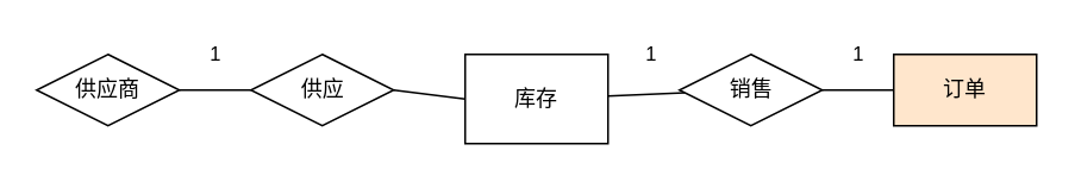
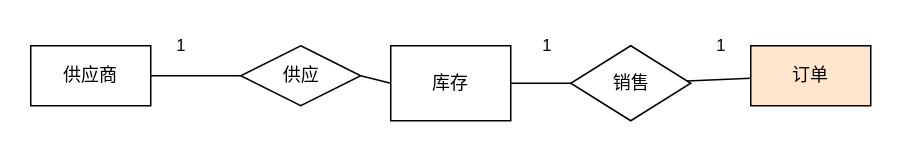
- <mxCell id="2" value="供应商" style="rhombus;whiteSpace=wrap;html=1;" vertex="1" parent="1"><mxGeometry x="20" y="30" width="80" height="40" as="geometry" /></mxCell>
+ <mxCell id="2" value="供应商" style="rounded=0;whiteSpace=wrap;html=1;" vertex="1" parent="1"><mxGeometry x="20" y="30" width="80" height="40" as="geometry" /></mxCell>
- <mxCell id="7" value="供应" style="shape=rhombus;html=1;dashed=0;whitespace=wrap;perimeter=rhombusPerimeter;" vertex="1" parent="1"><mxGeometry x="140" y="30" width="80" height="40" as="geometry" /></mxCell>
+ <mxCell id="7" value="供应" style="shape=rhombus;html=1;dashed=0;whitespace=wrap;perimeter=rhombusPerimeter;" vertex="1" parent="1"><mxGeometry x="160" y="30" width="80" height="40" as="geometry" /></mxCell>
- <mxCell id="10" value="销售" style="shape=rhombus;html=1;dashed=0;whitespace=wrap;perimeter=rhombusPerimeter;" vertex="1" parent="1"><mxGeometry x="380" y="30" width="80" height="40" as="geometry" /></mxCell>
+ <mxCell id="10" value="销售" style="shape=rhombus;html=1;dashed=0;whitespace=wrap;perimeter=rhombusPerimeter;" vertex="1" parent="1"><mxGeometry x="380" y="30" width="80" height="50" as="geometry" /></mxCell>
